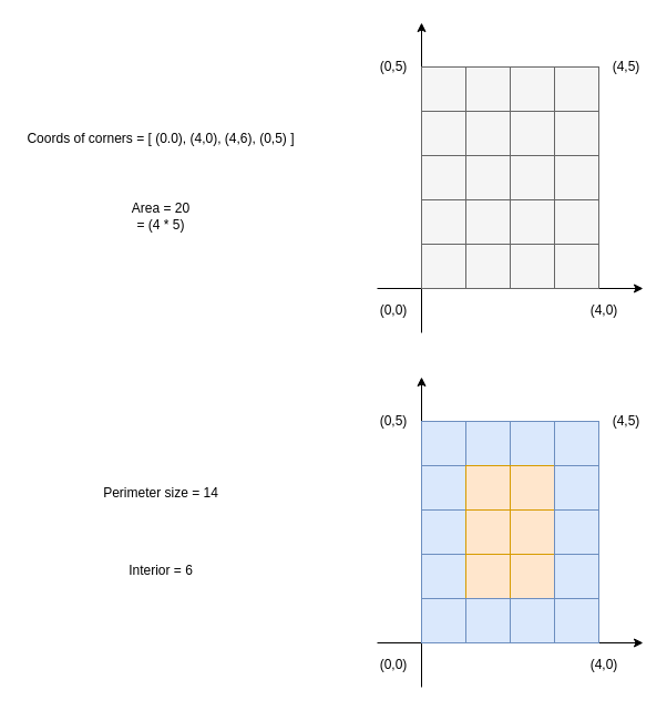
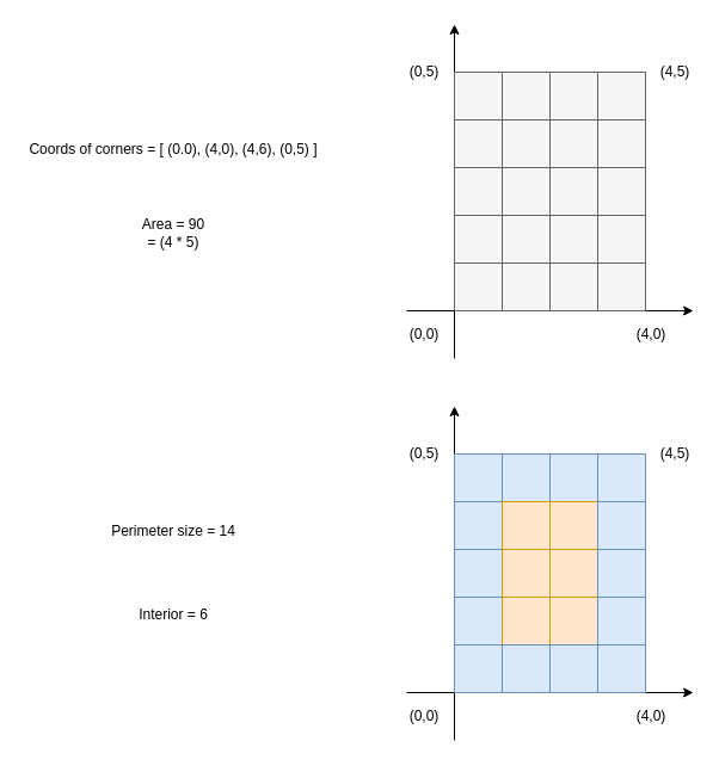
- <mxCell id="18" value="Area = 20 &lt;br&gt;= (4 * 5)" style="text;html=1;strokeColor=none;fillColor=none;align=center;verticalAlign=middle;whiteSpace=wrap;rounded=0;" vertex="1" parent="1"><mxGeometry x="20" y="180" width="250" height="30" as="geometry" /></mxCell>
+ <mxCell id="18" value="Area = 90 &lt;br&gt;= (4 * 5)" style="text;html=1;strokeColor=none;fillColor=none;align=center;verticalAlign=middle;whiteSpace=wrap;rounded=0;" vertex="1" parent="1"><mxGeometry x="20" y="180" width="250" height="30" as="geometry" /></mxCell>
